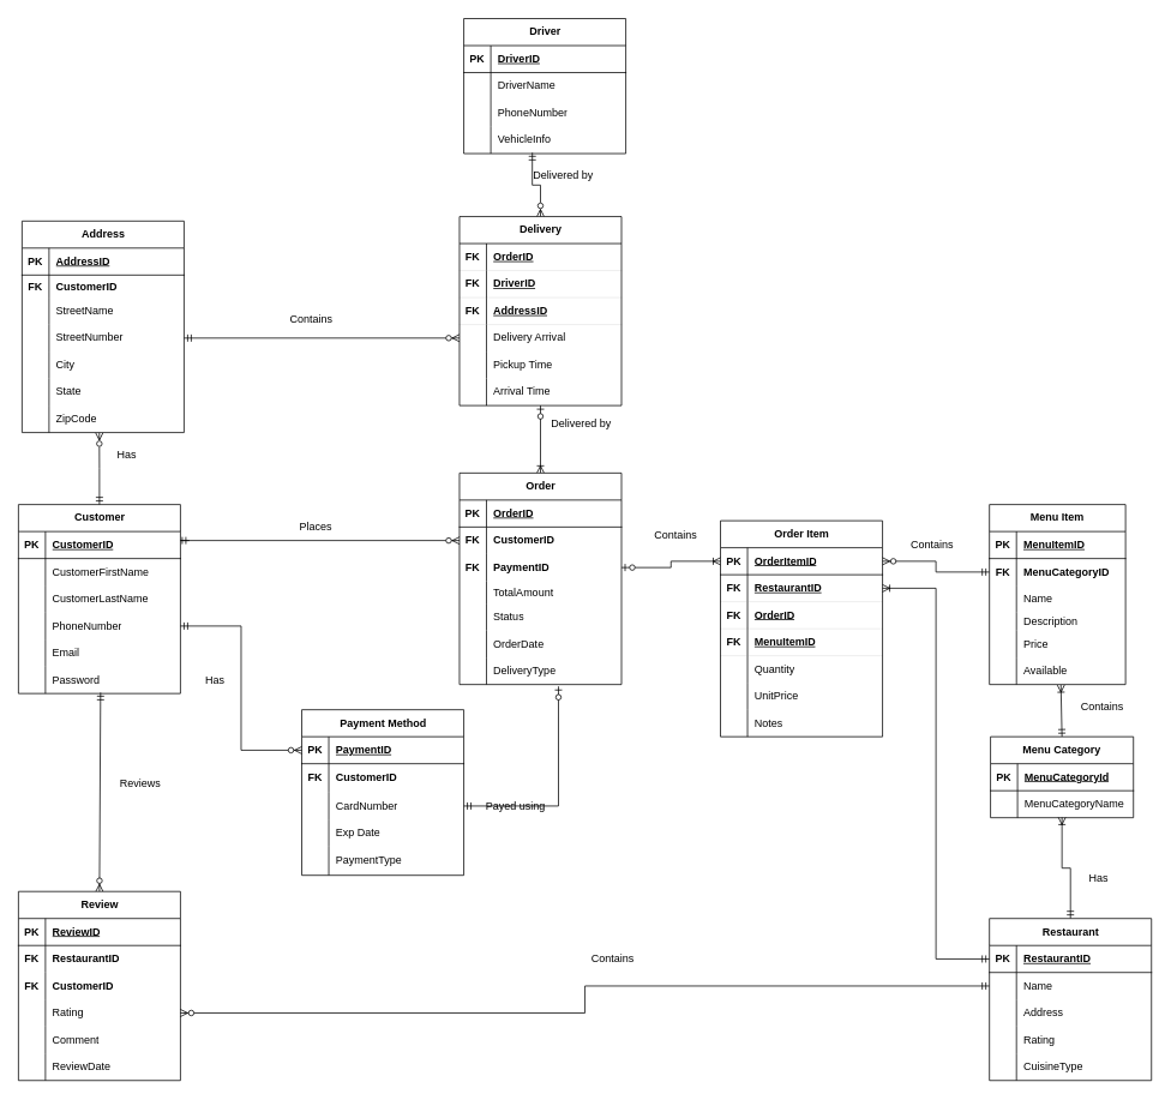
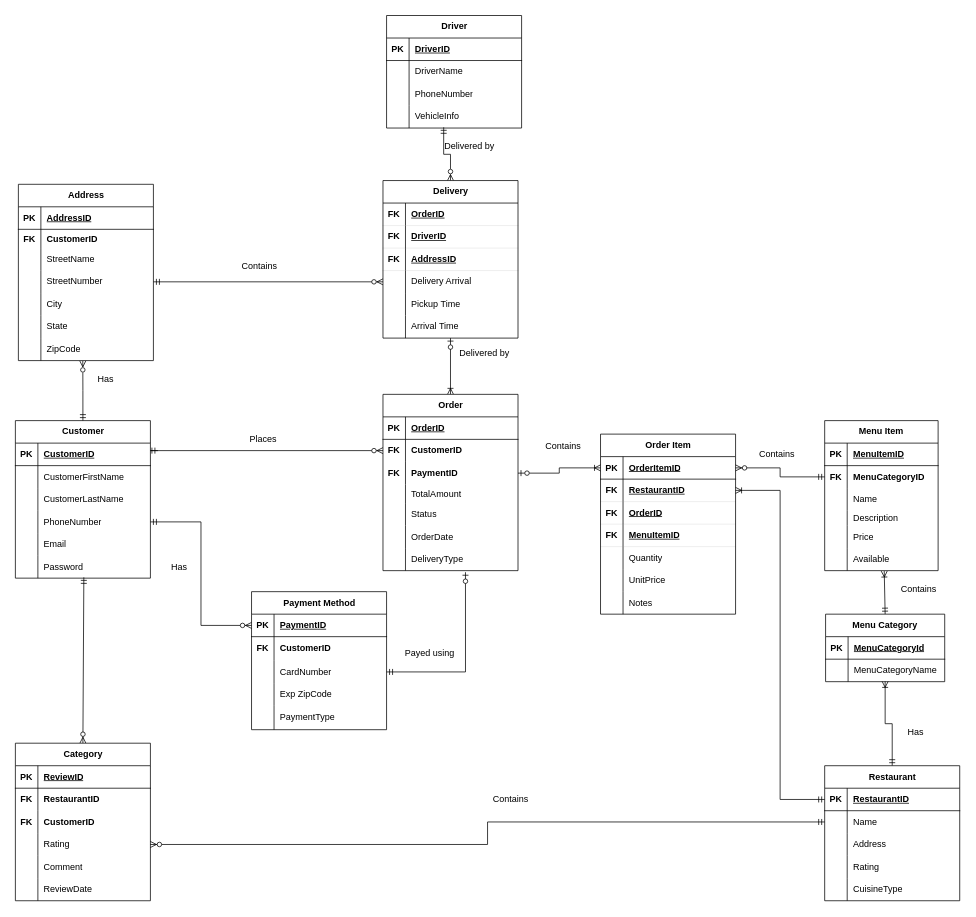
- <mxCell id="13" value="Reviews" style="text;html=1;align=center;verticalAlign=middle;resizable=0;points=[];autosize=1;strokeColor=none;fillColor=none;" vertex="1" parent="1"><mxGeometry x="120" y="855" width="70" height="30" as="geometry" /></mxCell>
- <mxCell id="16" value="Payed using" style="text;html=1;align=center;verticalAlign=middle;resizable=0;points=[];autosize=1;strokeColor=none;fillColor=none;" vertex="1" parent="1"><mxGeometry x="527" y="880" width="90" height="30" as="geometry" /></mxCell>
+ <mxCell id="16" value="Payed using" style="text;html=1;align=center;verticalAlign=middle;resizable=0;points=[];autosize=1;strokeColor=none;fillColor=none;" vertex="1" parent="1"><mxGeometry x="527" y="855" width="90" height="30" as="geometry" /></mxCell>
- <mxCell id="152" value="Exp Date" style="shape=partialRectangle;connectable=0;fillColor=none;top=0;left=0;bottom=0;right=0;align=left;spacingLeft=6;overflow=hidden;whiteSpace=wrap;html=1;" vertex="1" parent="150"><mxGeometry x="30" width="150" height="30" as="geometry"><mxRectangle width="150" height="30" as="alternateBounds" /></mxGeometry></mxCell>
+ <mxCell id="152" value="Exp ZipCode" style="shape=partialRectangle;connectable=0;fillColor=none;top=0;left=0;bottom=0;right=0;align=left;spacingLeft=6;overflow=hidden;whiteSpace=wrap;html=1;" vertex="1" parent="150"><mxGeometry x="30" width="150" height="30" as="geometry"><mxRectangle width="150" height="30" as="alternateBounds" /></mxGeometry></mxCell>
- <mxCell id="121" value="Review" style="shape=table;startSize=30;container=1;collapsible=1;childLayout=tableLayout;fixedRows=1;rowLines=0;fontStyle=1;align=center;resizeLast=1;html=1;" vertex="1" parent="1"><mxGeometry x="20" y="990" width="180" height="210" as="geometry" /></mxCell>
+ <mxCell id="121" value="Category" style="shape=table;startSize=30;container=1;collapsible=1;childLayout=tableLayout;fixedRows=1;rowLines=0;fontStyle=1;align=center;resizeLast=1;html=1;" vertex="1" parent="1"><mxGeometry x="20" y="990" width="180" height="210" as="geometry" /></mxCell>
